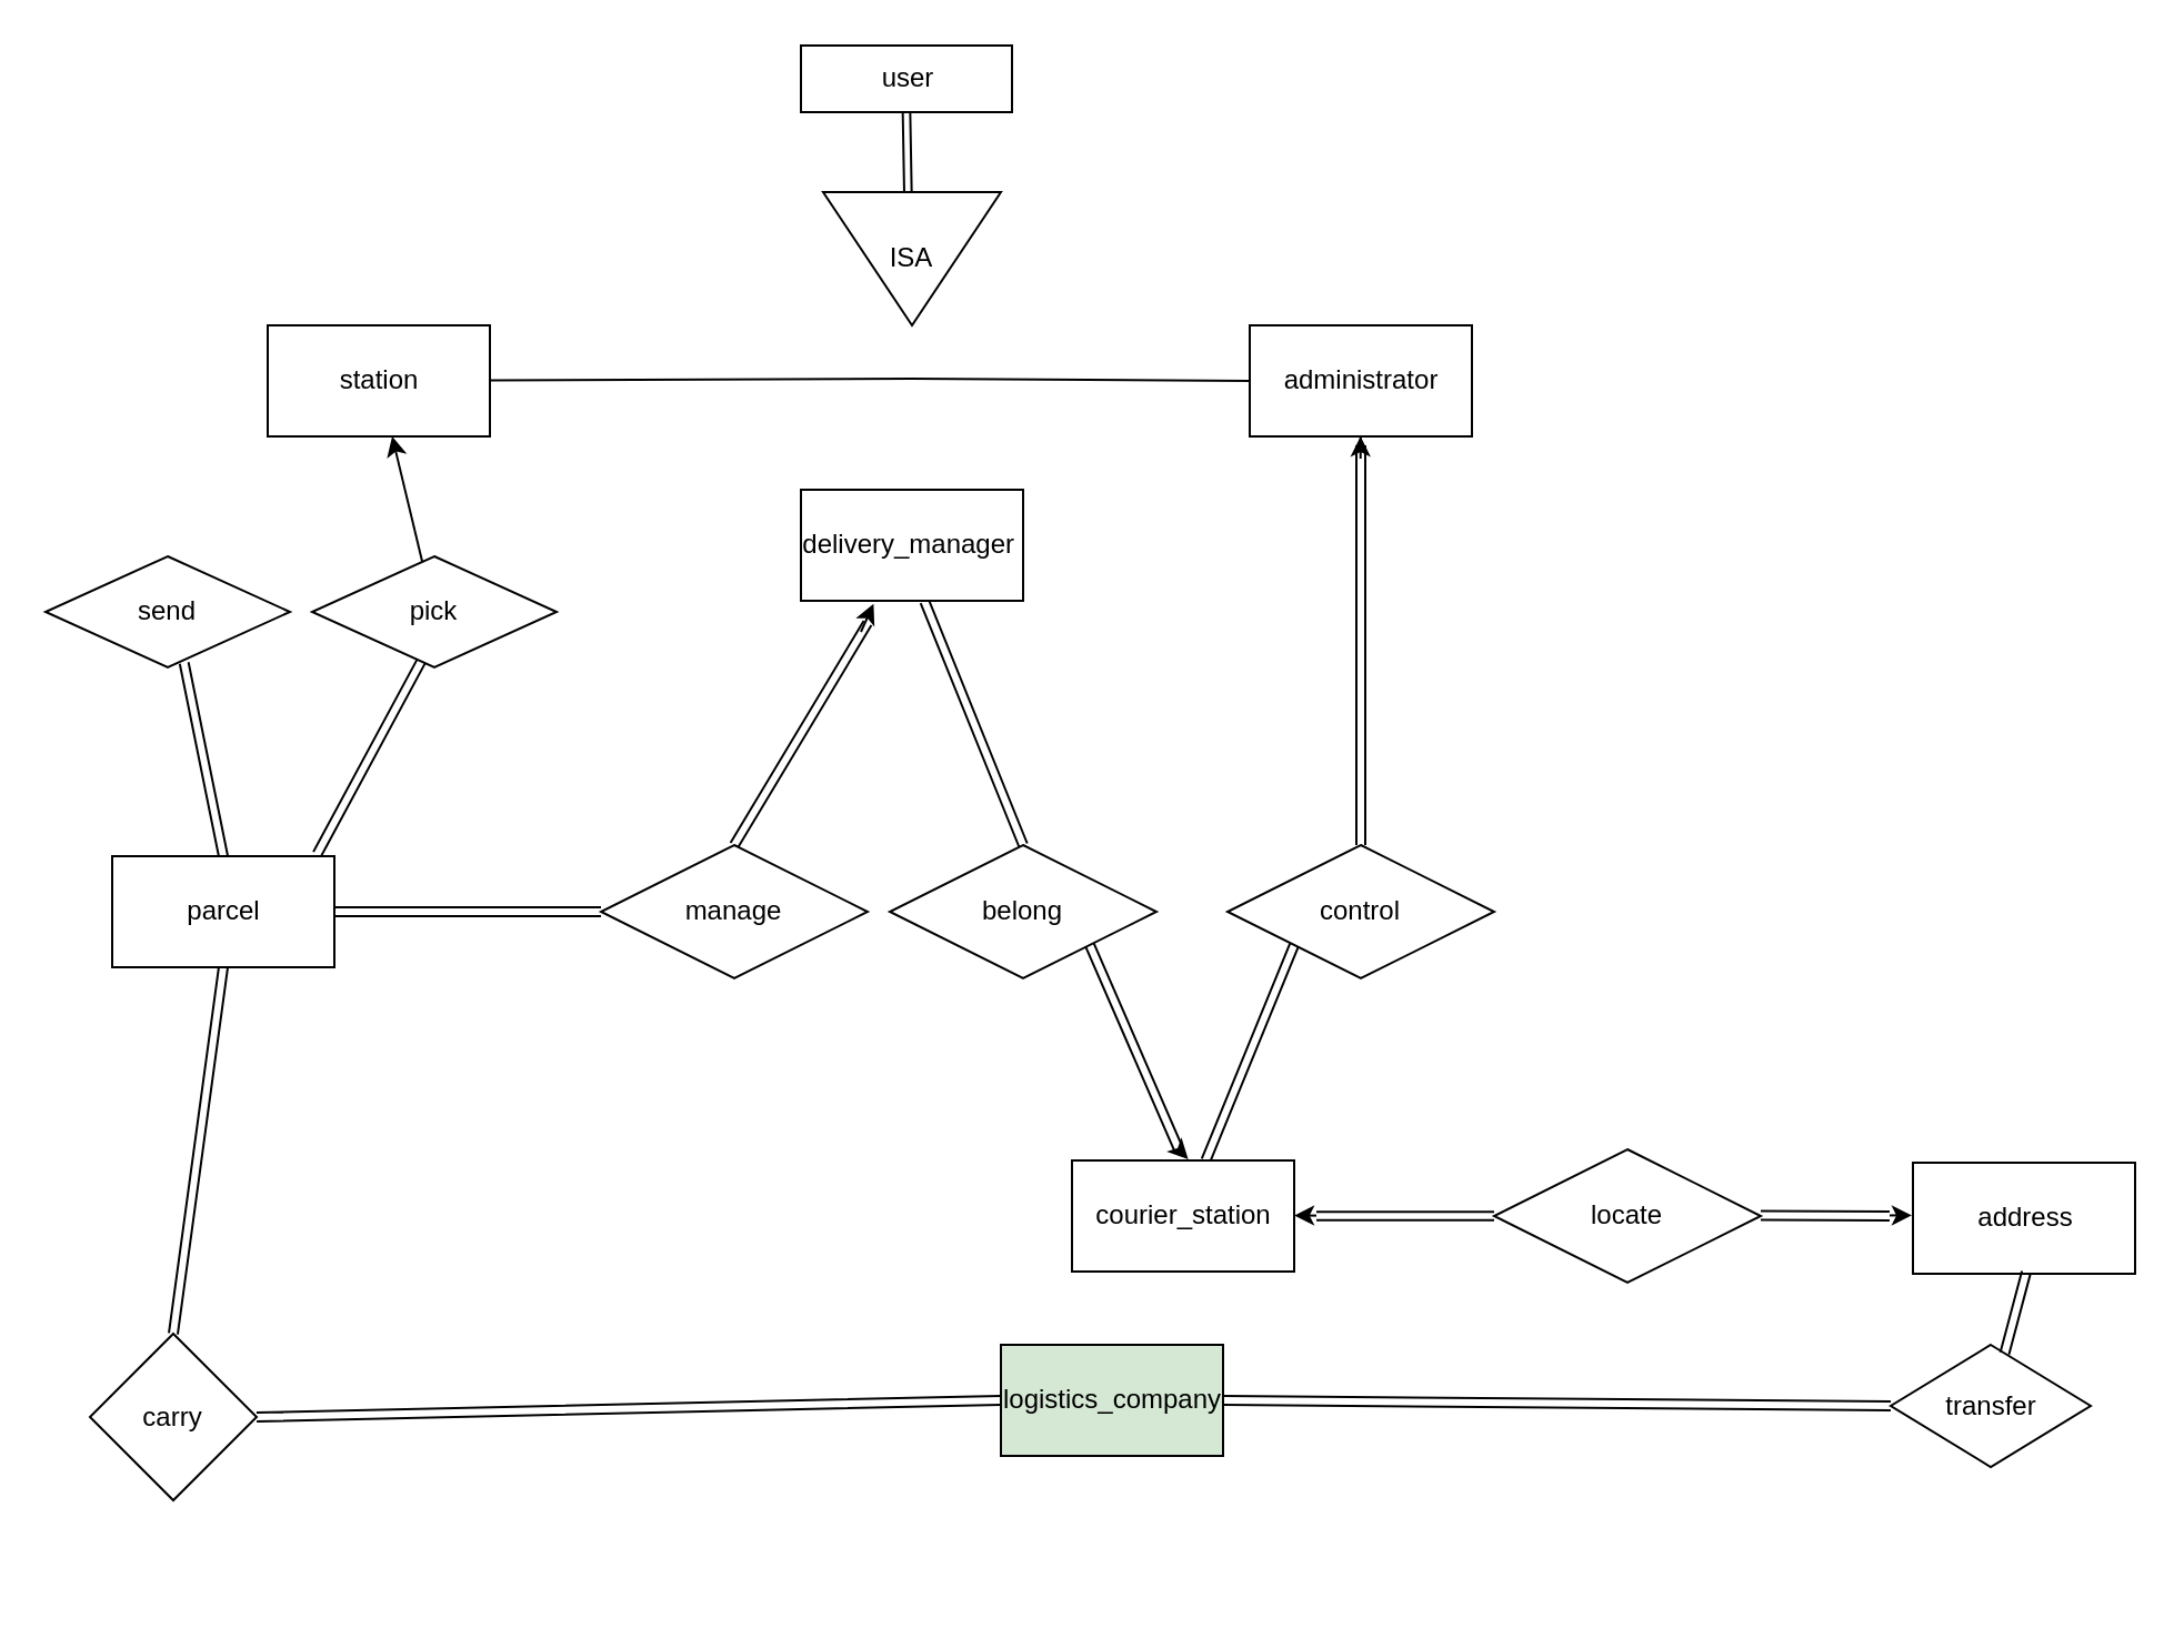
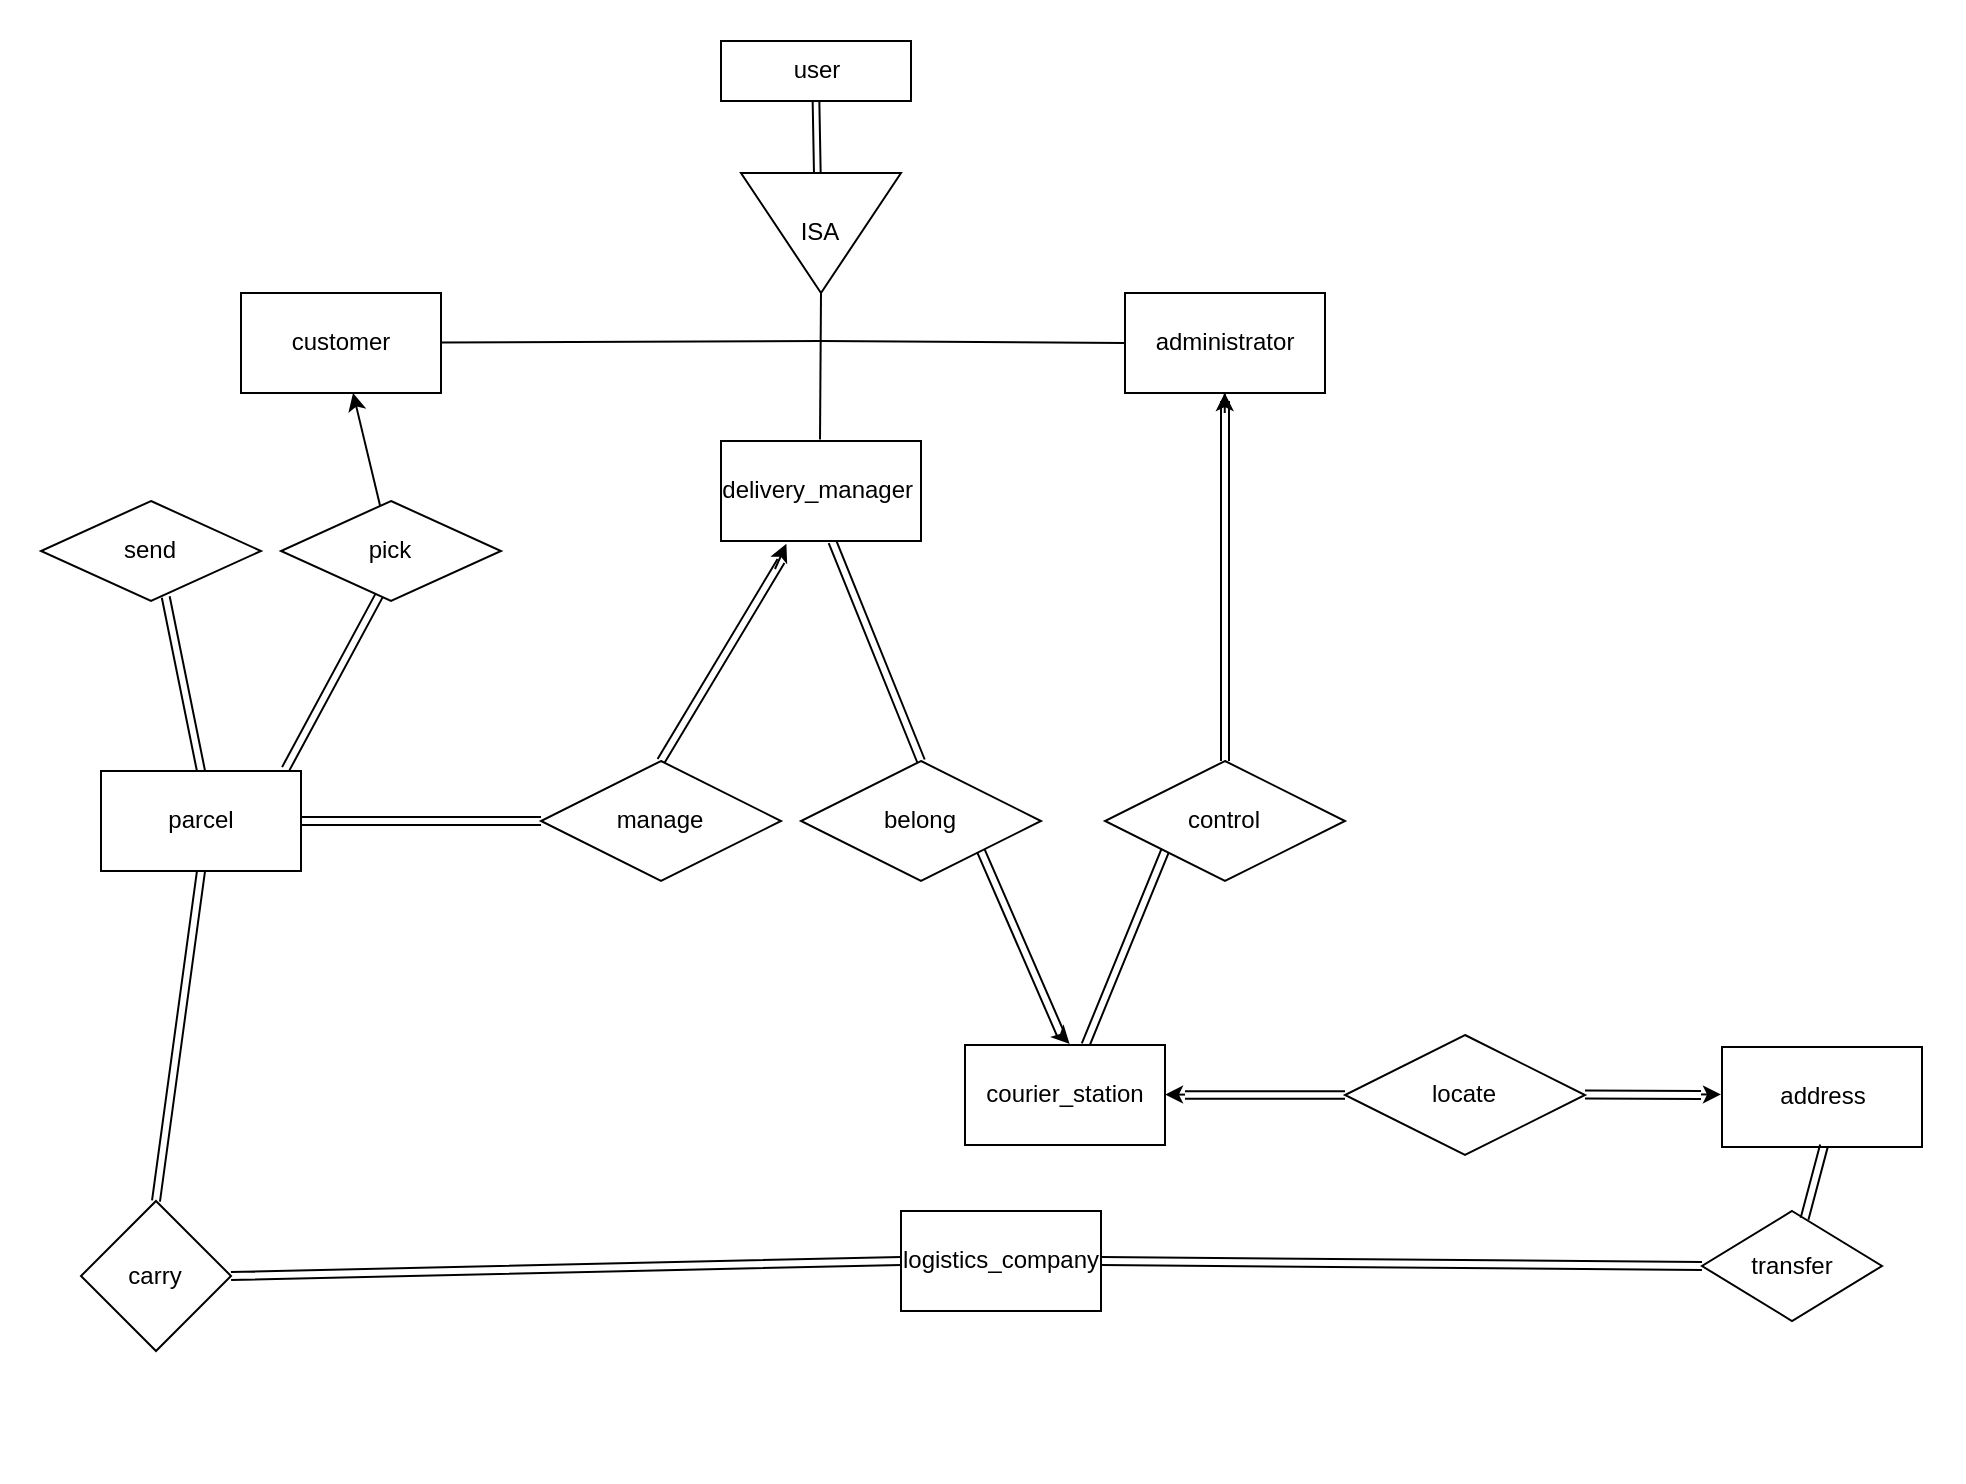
- <mxCell id="29" value="station" style="html=1;dashed=0;whitespace=wrap;" parent="1" vertex="1"><mxGeometry x="120" y="146" width="100" height="50" as="geometry" /></mxCell>
+ <mxCell id="29" value="customer" style="html=1;dashed=0;whitespace=wrap;" parent="1" vertex="1"><mxGeometry x="120" y="146" width="100" height="50" as="geometry" /></mxCell>
+ <mxCell id="32" value="" style="endArrow=none;html=1;exitX=1;exitY=0.5;exitDx=0;exitDy=0;entryX=0.495;entryY=-0.014;entryDx=0;entryDy=0;entryPerimeter=0;" parent="1" source="27" target="28" edge="1"><mxGeometry width="50" height="50" relative="1" as="geometry"><mxPoint x="270" y="55" as="sourcePoint" /><mxPoint x="427" y="160" as="targetPoint" /></mxGeometry></mxCell>
- <mxCell id="36" value="logistics_company" style="html=1;dashed=0;whitespace=wrap;fillColor=#d5e8d4;" parent="1" vertex="1"><mxGeometry x="450" y="605" width="100" height="50" as="geometry" /></mxCell>
+ <mxCell id="36" value="logistics_company" style="html=1;dashed=0;whitespace=wrap;" parent="1" vertex="1"><mxGeometry x="450" y="605" width="100" height="50" as="geometry" /></mxCell>
